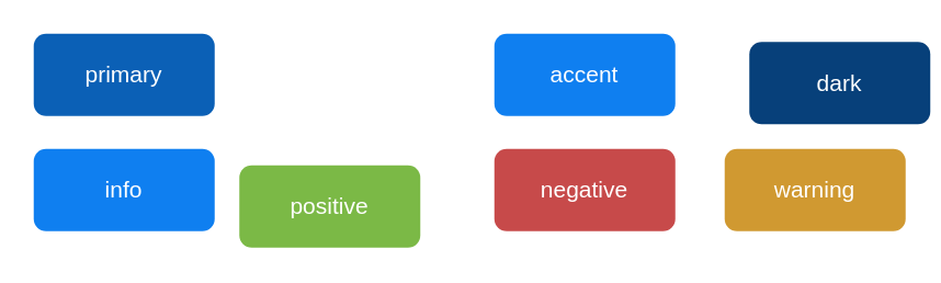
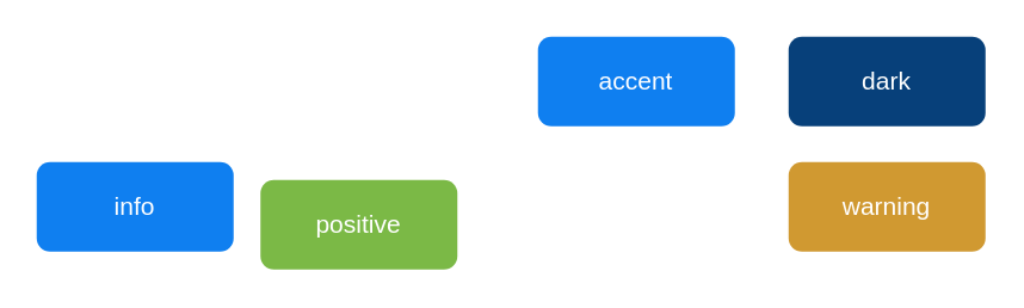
- <mxCell id="2" value="&lt;font style=&quot;font-size: 14px&quot;&gt;primary&lt;/font&gt;" style="rounded=1;whiteSpace=wrap;html=1;fontColor=#ffffff;fillColor=#0b60b6;strokeColor=none;" parent="1" vertex="1"><mxGeometry x="20" y="20" width="110" height="50" as="geometry" /></mxCell>
- <mxCell id="4" value="&lt;font style=&quot;font-size: 14px&quot;&gt;dark&lt;/font&gt;" style="rounded=1;whiteSpace=wrap;html=1;fontColor=#ffffff;fillColor=#07407a;strokeColor=none;" parent="1" vertex="1"><mxGeometry x="455" y="25" width="110" height="50" as="geometry" /></mxCell>
+ <mxCell id="4" value="&lt;font style=&quot;font-size: 14px&quot;&gt;dark&lt;/font&gt;" style="rounded=1;whiteSpace=wrap;html=1;fontColor=#ffffff;fillColor=#07407a;strokeColor=none;" parent="1" vertex="1"><mxGeometry x="440" y="20" width="110" height="50" as="geometry" /></mxCell>
- <mxCell id="7" value="&lt;font style=&quot;font-size: 14px&quot;&gt;negative&lt;/font&gt;" style="rounded=1;whiteSpace=wrap;html=1;fontColor=#ffffff;strokeColor=none;fillColor=#c74a4a;" vertex="1" parent="1"><mxGeometry x="300" y="90" width="110" height="50" as="geometry" /></mxCell>
